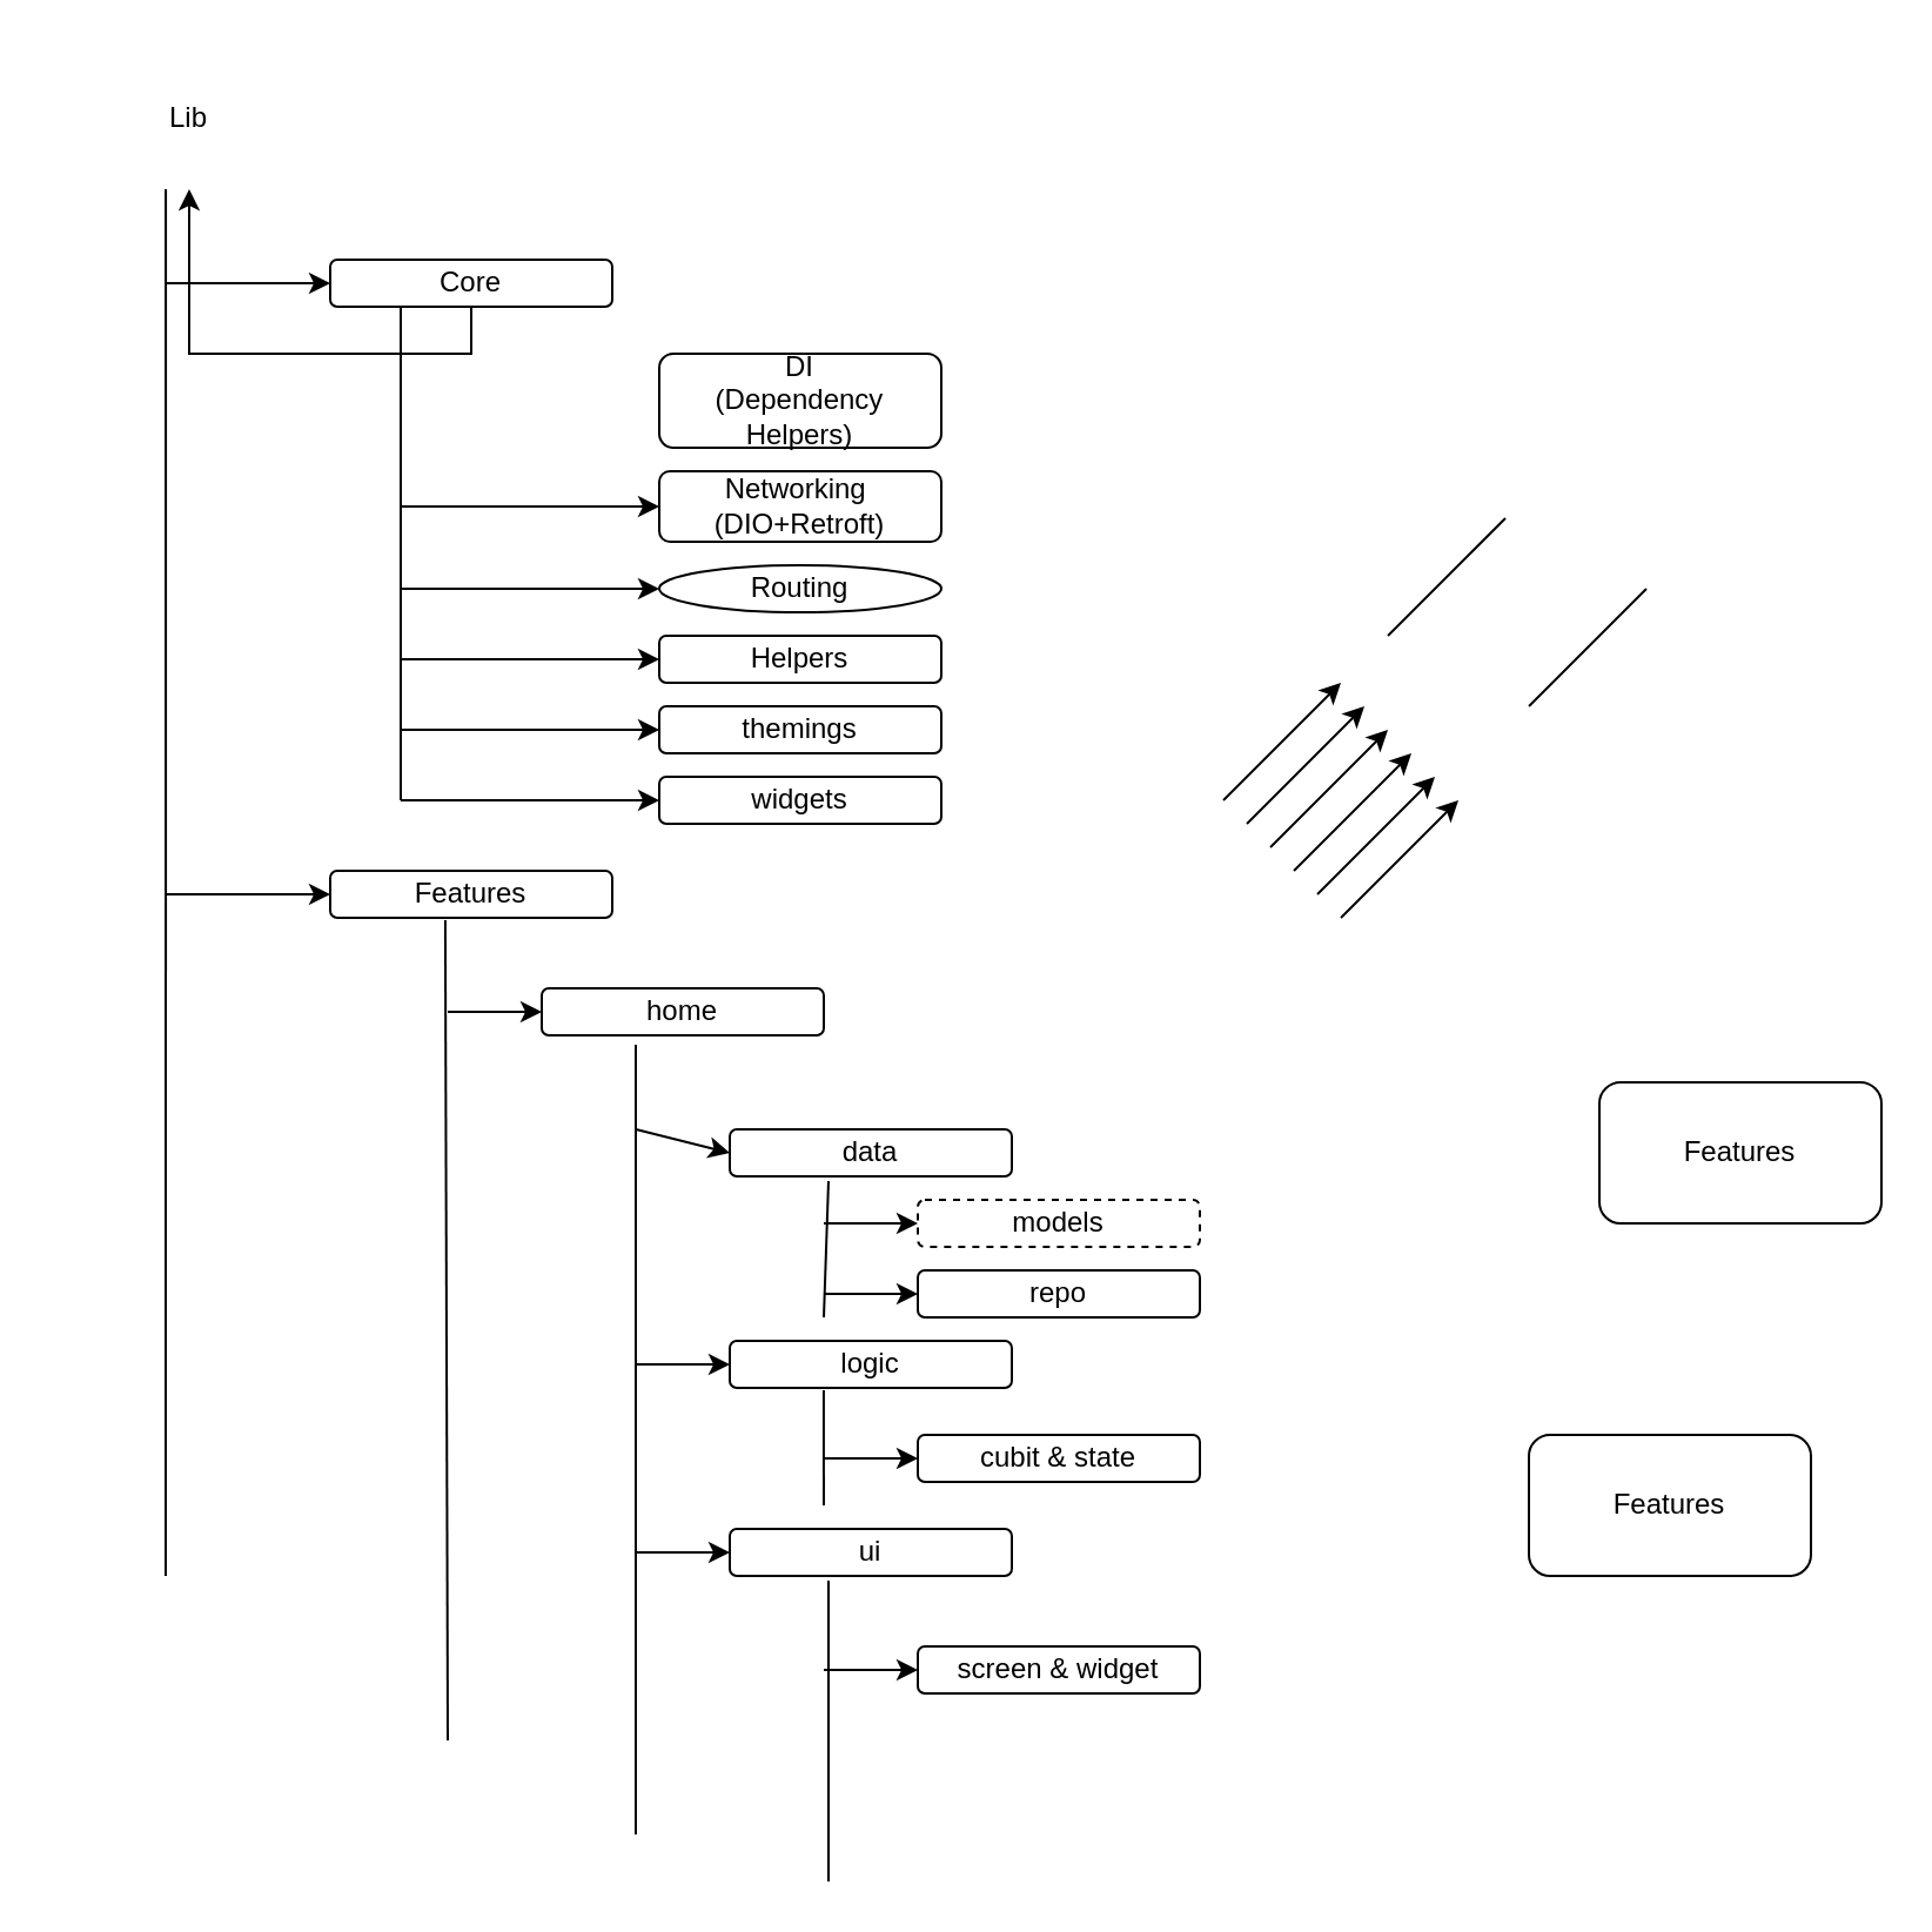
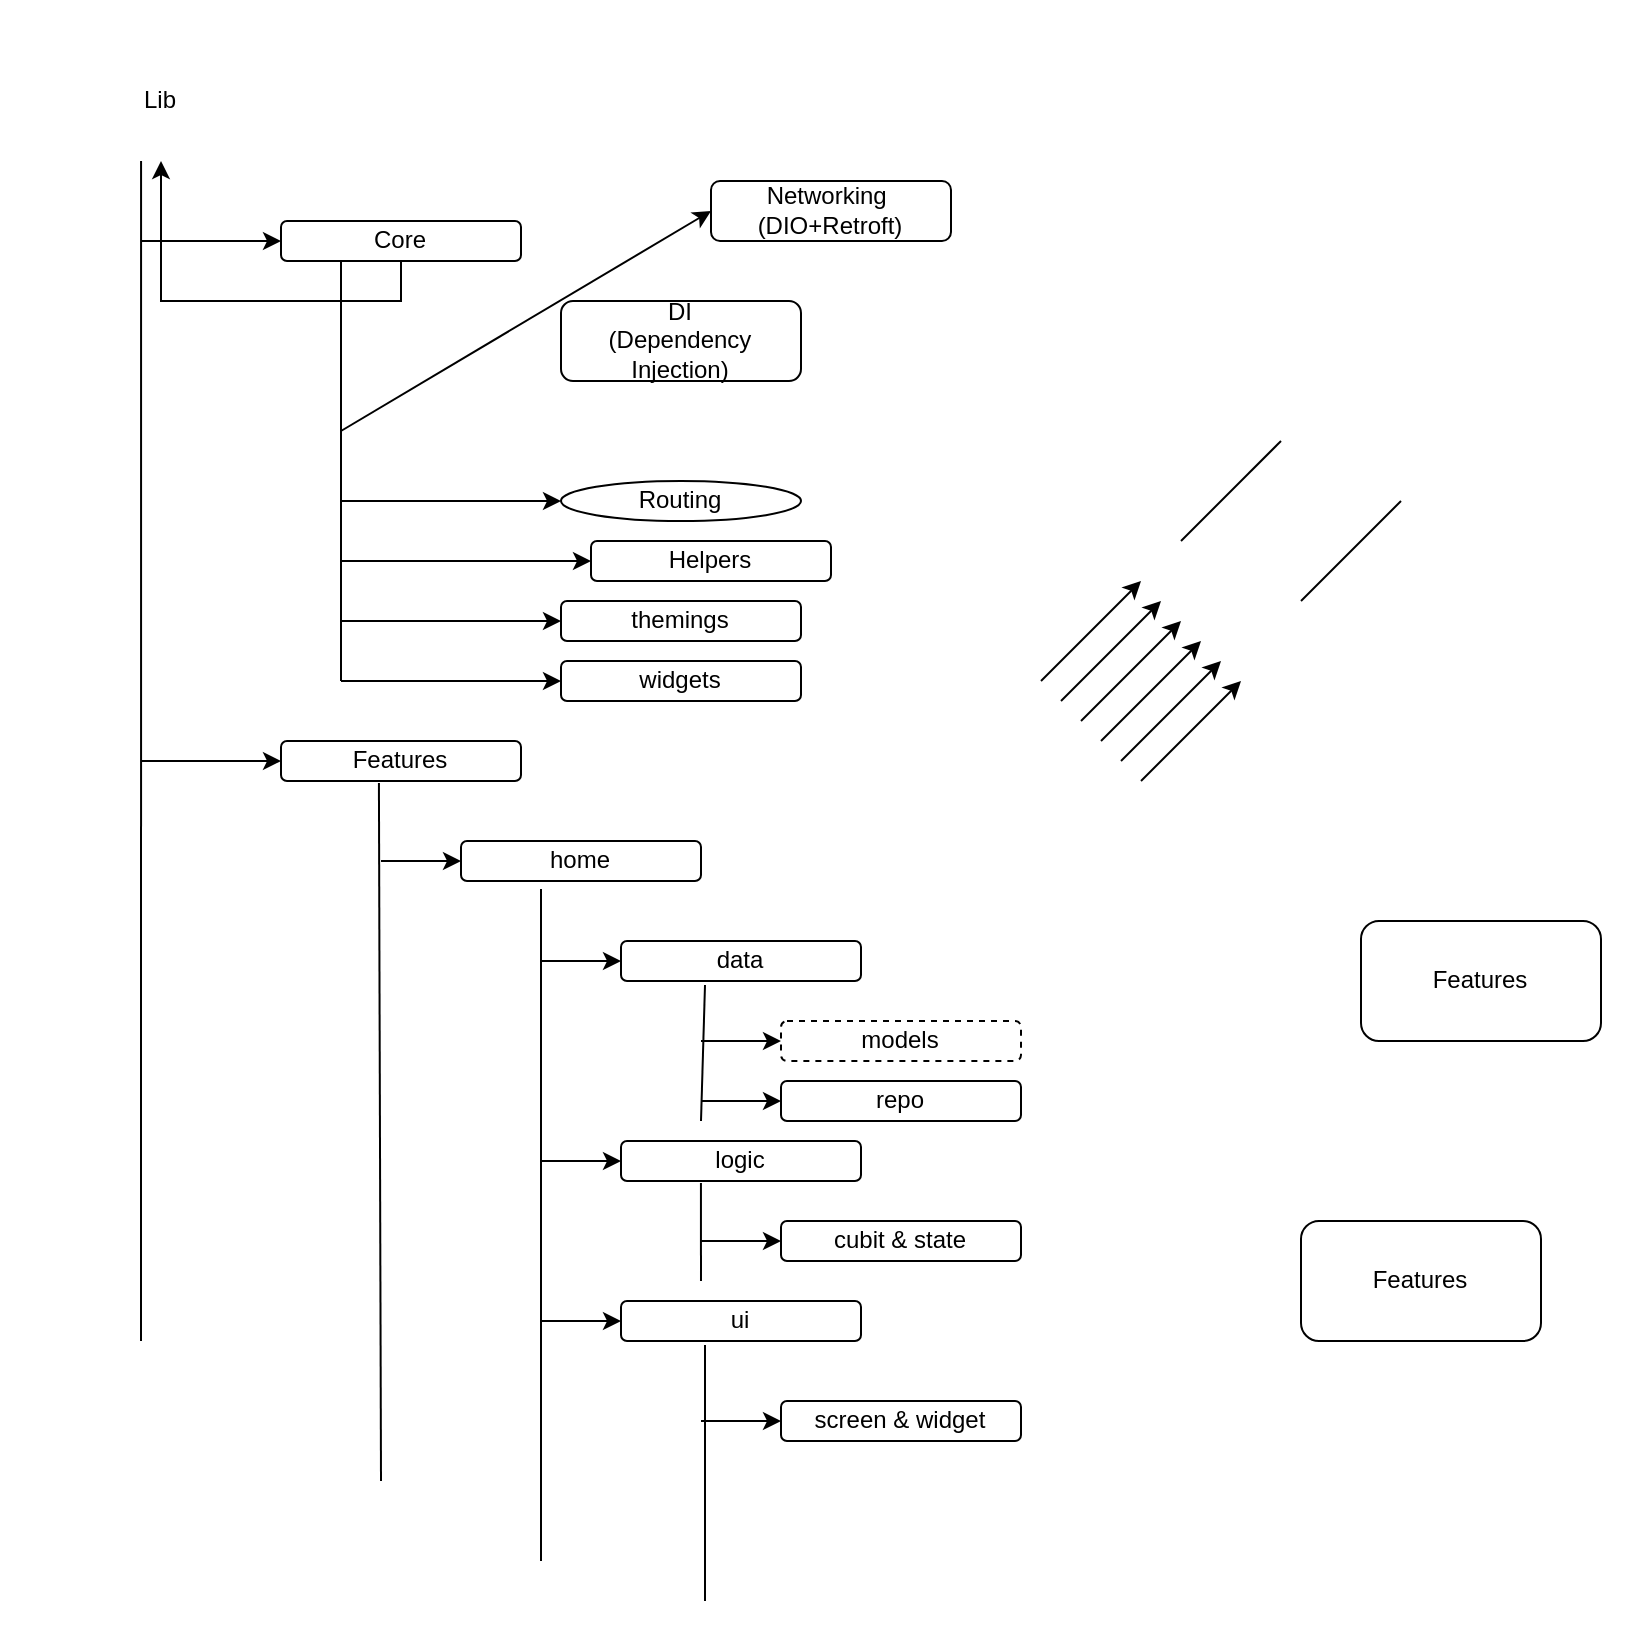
- <mxCell id="3" value="DI&lt;div&gt;(Dependency Helpers)&lt;/div&gt;" style="rounded=1;whiteSpace=wrap;html=1;" vertex="1" parent="1"><mxGeometry x="280" y="150" width="120" height="40" as="geometry" /></mxCell>
+ <mxCell id="3" value="DI&lt;div&gt;(Dependency Injection)&lt;/div&gt;" style="rounded=1;whiteSpace=wrap;html=1;" vertex="1" parent="1"><mxGeometry x="280" y="150" width="120" height="40" as="geometry" /></mxCell>
- <mxCell id="4" value="Networking&amp;nbsp;&lt;div&gt;(DIO+Retroft)&lt;/div&gt;" style="rounded=1;whiteSpace=wrap;html=1;" vertex="1" parent="1"><mxGeometry x="280" y="200" width="120" height="30" as="geometry" /></mxCell>
+ <mxCell id="4" value="Networking&amp;nbsp;&lt;div&gt;(DIO+Retroft)&lt;/div&gt;" style="rounded=1;whiteSpace=wrap;html=1;" vertex="1" parent="1"><mxGeometry x="355" y="90" width="120" height="30" as="geometry" /></mxCell>
- <mxCell id="7" value="Helpers" style="rounded=1;whiteSpace=wrap;html=1;" vertex="1" parent="1"><mxGeometry x="280" y="270" width="120" height="20" as="geometry" /></mxCell>
+ <mxCell id="7" value="Helpers" style="rounded=1;whiteSpace=wrap;html=1;" vertex="1" parent="1"><mxGeometry x="295" y="270" width="120" height="20" as="geometry" /></mxCell>
- <mxCell id="25" value="data" style="rounded=1;whiteSpace=wrap;html=1;" vertex="1" parent="1"><mxGeometry x="310" y="480" width="120" height="20" as="geometry" /></mxCell>
+ <mxCell id="25" value="data" style="rounded=1;whiteSpace=wrap;html=1;" vertex="1" parent="1"><mxGeometry x="310" y="470" width="120" height="20" as="geometry" /></mxCell>
